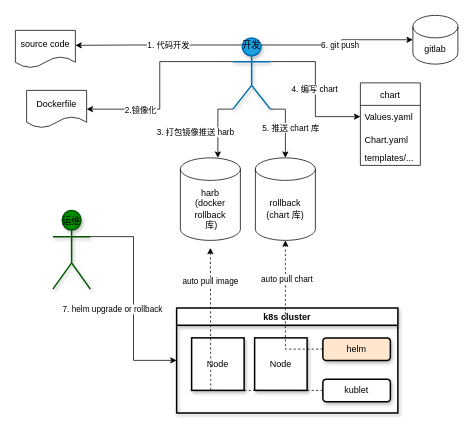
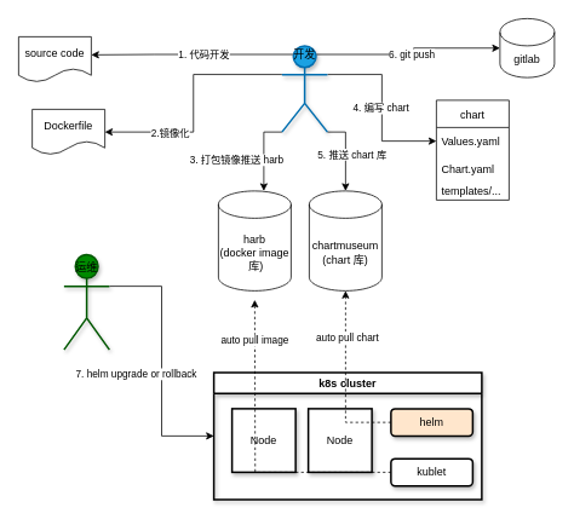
- <mxCell id="4" value="harb&lt;br&gt;(docker rollback&lt;br&gt;&amp;nbsp;库)" style="shape=cylinder3;whiteSpace=wrap;html=1;boundedLbl=1;backgroundOutline=1;size=15;" vertex="1" parent="1"><mxGeometry x="240" y="210" width="80" height="110" as="geometry" /></mxCell>
+ <mxCell id="4" value="harb&lt;br&gt;(docker image&lt;br&gt;&amp;nbsp;库)" style="shape=cylinder3;whiteSpace=wrap;html=1;boundedLbl=1;backgroundOutline=1;size=15;" vertex="1" parent="1"><mxGeometry x="240" y="210" width="80" height="110" as="geometry" /></mxCell>
- <mxCell id="3" value="rollback&lt;br&gt;(chart 库)" style="shape=cylinder3;whiteSpace=wrap;html=1;boundedLbl=1;backgroundOutline=1;size=15;" vertex="1" parent="1"><mxGeometry x="340" y="210" width="80" height="110" as="geometry" /></mxCell>
+ <mxCell id="3" value="chartmuseum&lt;br&gt;(chart 库)" style="shape=cylinder3;whiteSpace=wrap;html=1;boundedLbl=1;backgroundOutline=1;size=15;" vertex="1" parent="1"><mxGeometry x="340" y="210" width="80" height="110" as="geometry" /></mxCell>
